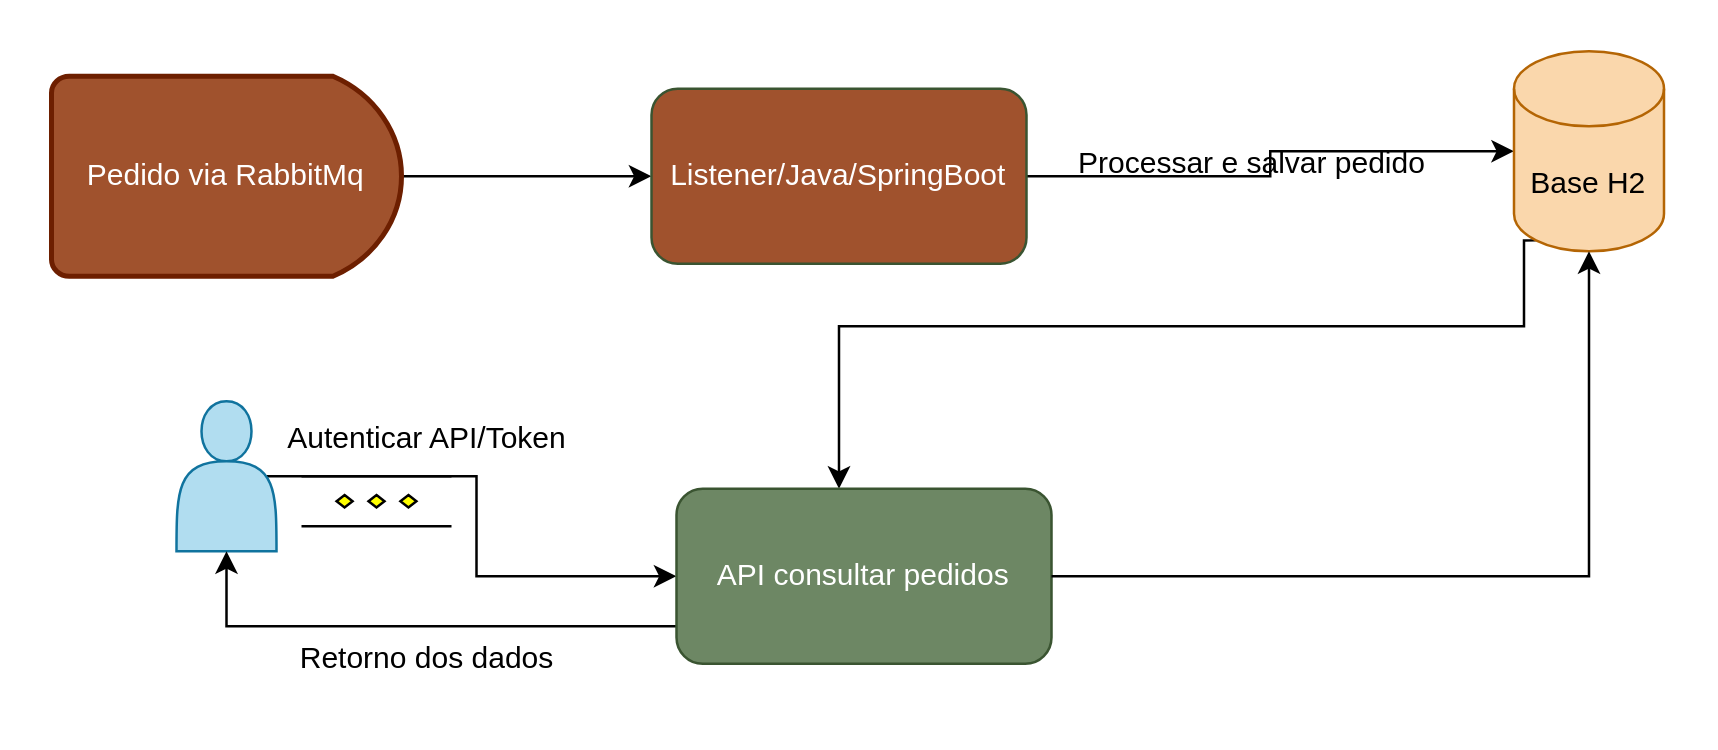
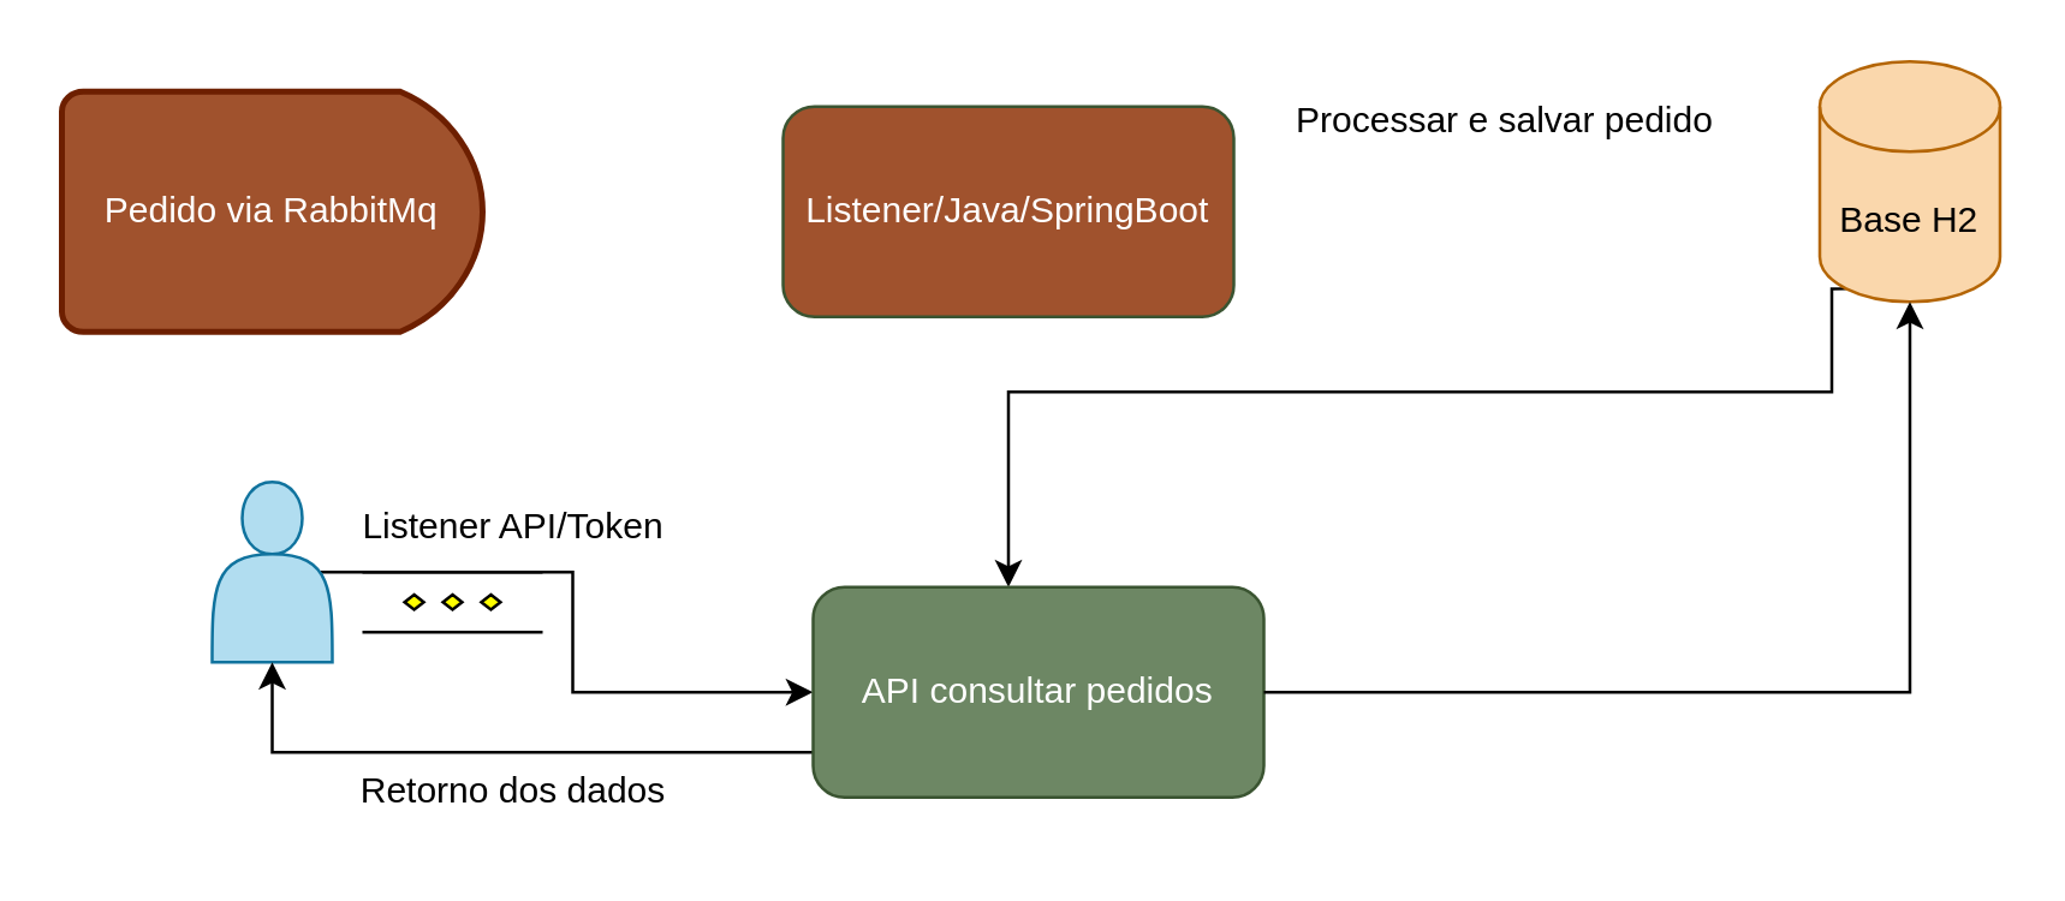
- <mxCell id="8" value="Processar e salvar pedido" style="text;html=1;align=center;verticalAlign=middle;resizable=0;points=[];autosize=1;strokeColor=none;fillColor=none;" vertex="1" parent="1"><mxGeometry x="420" y="50" width="160" height="30" as="geometry" /></mxCell>
+ <mxCell id="8" value="Processar e salvar pedido" style="text;html=1;align=center;verticalAlign=middle;resizable=0;points=[];autosize=1;strokeColor=none;fillColor=none;" vertex="1" parent="1"><mxGeometry x="420" y="25" width="160" height="30" as="geometry" /></mxCell>
- <mxCell id="4" value="" style="edgeStyle=orthogonalEdgeStyle;rounded=0;orthogonalLoop=1;jettySize=auto;html=1;" edge="1" parent="1" source="5" target="7"><mxGeometry relative="1" as="geometry" /></mxCell>
- <mxCell id="2" value="" style="edgeStyle=orthogonalEdgeStyle;rounded=0;orthogonalLoop=1;jettySize=auto;html=1;" edge="1" parent="1" source="3" target="5"><mxGeometry relative="1" as="geometry" /></mxCell>
- <mxCell id="13" value="Autenticar API/Token" style="text;html=1;align=center;verticalAlign=middle;resizable=0;points=[];autosize=1;strokeColor=none;fillColor=none;" vertex="1" parent="1"><mxGeometry x="105" y="160" width="130" height="30" as="geometry" /></mxCell>
+ <mxCell id="13" value="Listener API/Token" style="text;html=1;align=center;verticalAlign=middle;resizable=0;points=[];autosize=1;strokeColor=none;fillColor=none;" vertex="1" parent="1"><mxGeometry x="105" y="160" width="130" height="30" as="geometry" /></mxCell>
